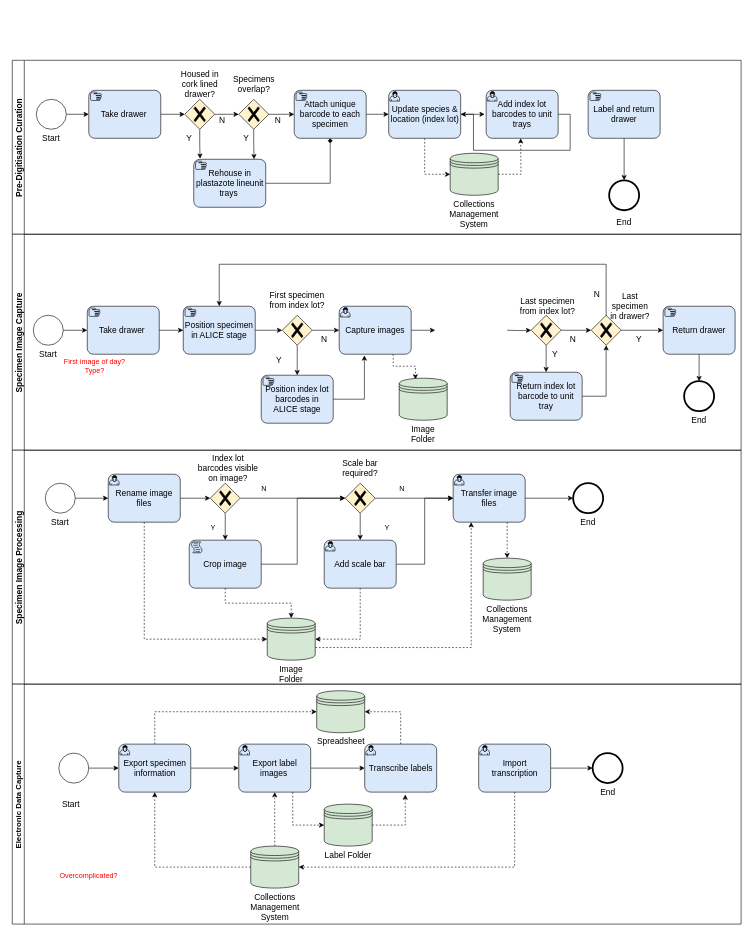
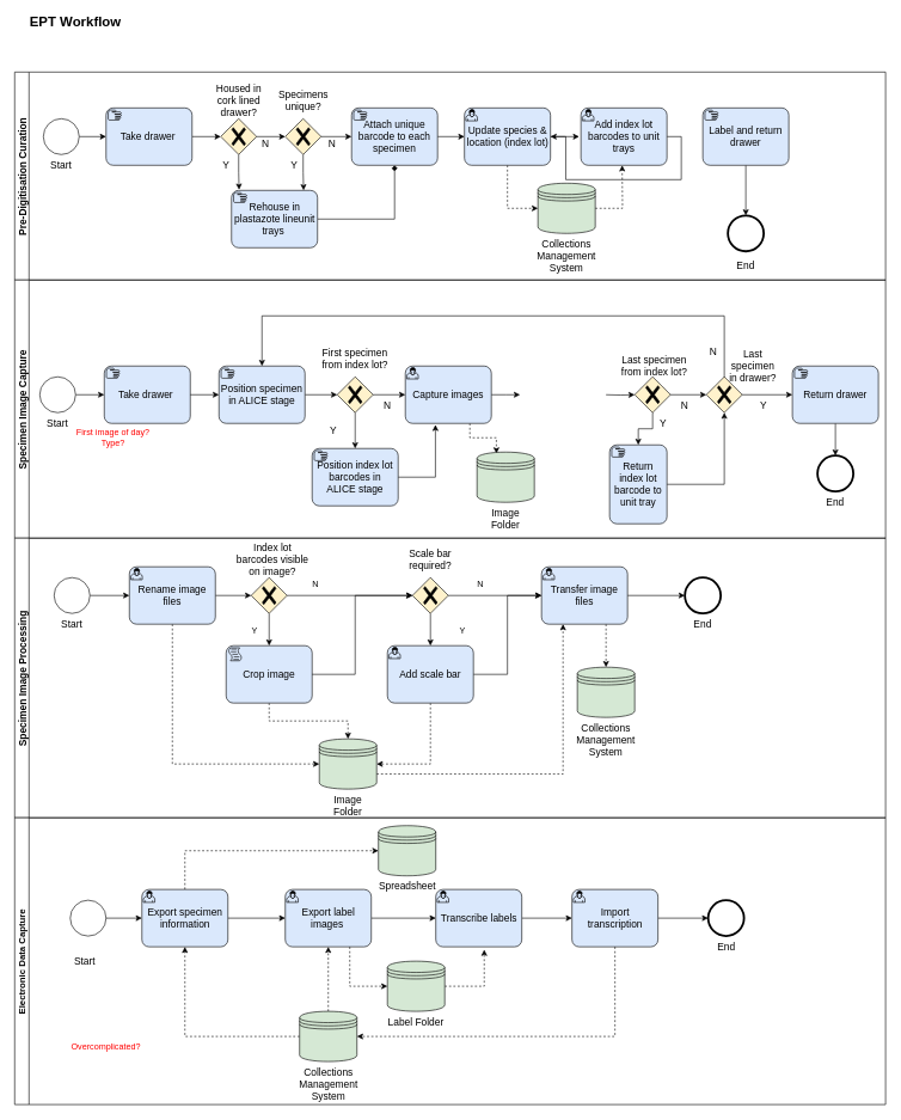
+ <mxCell id="75" value="EPT Workflow" style="text;html=1;strokeColor=none;fillColor=none;align=center;verticalAlign=middle;whiteSpace=wrap;rounded=0;fontSize=19;fontColor=#000000;fontStyle=1" parent="1" vertex="1"><mxGeometry x="35" y="20" width="140" height="20" as="geometry" /></mxCell>
- <mxCell id="21" value="&lt;span style=&quot;font-size: 14px&quot;&gt;Specimens &lt;br&gt;overlap?&lt;/span&gt;" style="text;html=1;strokeColor=none;fillColor=none;align=center;verticalAlign=middle;whiteSpace=wrap;rounded=0;" parent="2" vertex="1"><mxGeometry x="297.5" y="30" width="210" height="20" as="geometry" /></mxCell>
+ <mxCell id="21" value="&lt;span style=&quot;font-size: 14px&quot;&gt;Specimens &lt;br&gt;unique?&lt;/span&gt;" style="text;html=1;strokeColor=none;fillColor=none;align=center;verticalAlign=middle;whiteSpace=wrap;rounded=0;" parent="2" vertex="1"><mxGeometry x="297.5" y="30" width="210" height="20" as="geometry" /></mxCell>
- <mxCell id="71" value="Return index lot barcode to unit tray" style="points=[[0.25,0,0],[0.5,0,0],[0.75,0,0],[1,0.25,0],[1,0.5,0],[1,0.75,0],[0.75,1,0],[0.5,1,0],[0.25,1,0],[0,0.75,0],[0,0.5,0],[0,0.25,0]];shape=mxgraph.bpmn.task;whiteSpace=wrap;rectStyle=rounded;size=10;taskMarker=manual;fontSize=14;strokeWidth=1;perimeterSpacing=0;fillColor=#dae8fc;" parent="35" vertex="1"><mxGeometry x="830" y="230" width="120" height="80" as="geometry" /></mxCell>
+ <mxCell id="71" value="Return index lot barcode to unit tray" style="points=[[0.25,0,0],[0.5,0,0],[0.75,0,0],[1,0.25,0],[1,0.5,0],[1,0.75,0],[0.75,1,0],[0.5,1,0],[0.25,1,0],[0,0.75,0],[0,0.5,0],[0,0.25,0]];shape=mxgraph.bpmn.task;whiteSpace=wrap;rectStyle=rounded;size=10;taskMarker=manual;fontSize=14;strokeWidth=1;perimeterSpacing=0;fillColor=#dae8fc;" parent="35" vertex="1"><mxGeometry x="830" y="230" width="80" height="110" as="geometry" /></mxCell>
- <mxCell id="123" style="edgeStyle=orthogonalEdgeStyle;rounded=0;orthogonalLoop=1;jettySize=auto;html=1;exitX=0.5;exitY=0;exitDx=0;exitDy=0;exitPerimeter=0;entryX=1;entryY=0.5;entryDx=0;entryDy=0;dashed=1;" parent="109" source="124" target="128" edge="1"><mxGeometry relative="1" as="geometry" /></mxCell>
+ <mxCell id="122" style="edgeStyle=orthogonalEdgeStyle;rounded=0;orthogonalLoop=1;jettySize=auto;html=1;exitX=1;exitY=0.5;exitDx=0;exitDy=0;exitPerimeter=0;entryX=0;entryY=0.5;entryDx=0;entryDy=0;entryPerimeter=0;" parent="109" source="124" target="127" edge="1"><mxGeometry relative="1" as="geometry" /></mxCell>
